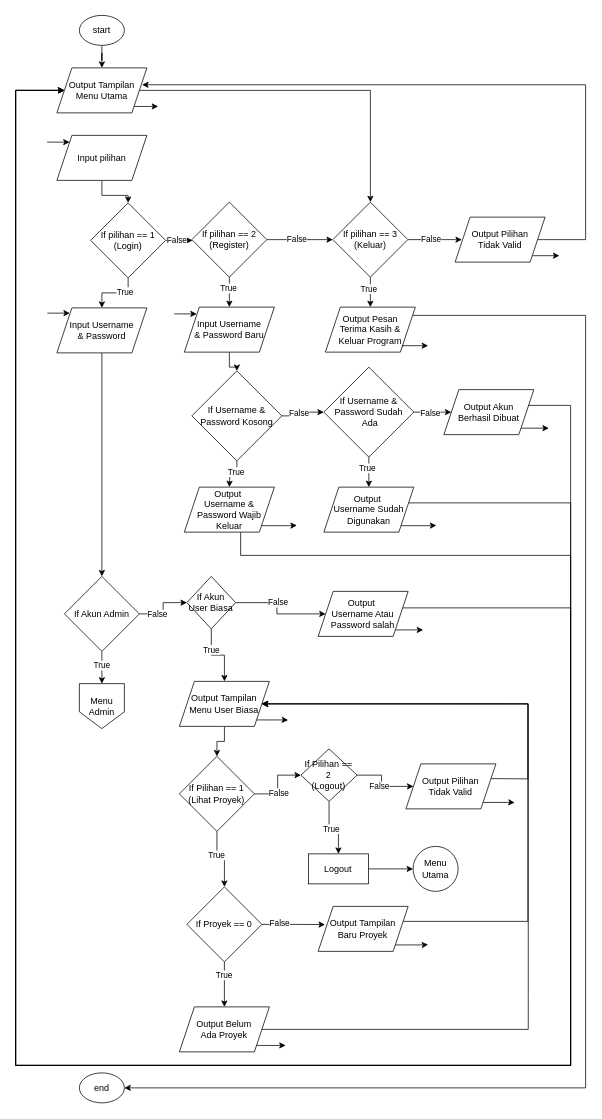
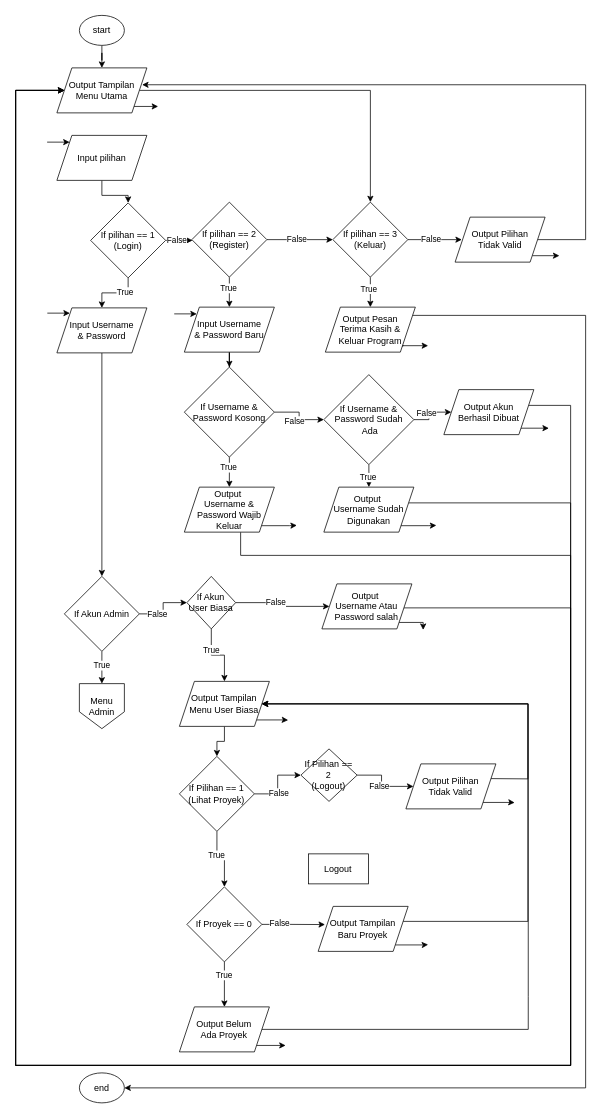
- <mxCell id="40" value="If Username &amp;amp;&lt;div&gt;Password Sudah&lt;/div&gt;&lt;div&gt;&amp;nbsp;Ada&lt;/div&gt;" style="rhombus;whiteSpace=wrap;html=1;" parent="1" vertex="1"><mxGeometry x="430.96" y="489" width="120" height="120" as="geometry" /></mxCell>
+ <mxCell id="40" value="If Username &amp;amp;&lt;div&gt;Password Sudah&lt;/div&gt;&lt;div&gt;&amp;nbsp;Ada&lt;/div&gt;" style="rhombus;whiteSpace=wrap;html=1;" parent="1" vertex="1"><mxGeometry x="430.96" y="499" width="120" height="120" as="geometry" /></mxCell>
- <mxCell id="83" value="If Username &amp;amp;&lt;div&gt;Password Kosong&lt;/div&gt;" style="rhombus;whiteSpace=wrap;html=1;" parent="1" vertex="1"><mxGeometry x="254.96" y="494" width="120" height="120" as="geometry" /></mxCell>
+ <mxCell id="83" value="If Username &amp;amp;&lt;div&gt;Password Kosong&lt;/div&gt;" style="rhombus;whiteSpace=wrap;html=1;" parent="1" vertex="1"><mxGeometry x="244.96" y="489" width="120" height="120" as="geometry" /></mxCell>
- <mxCell id="62" value="Output&amp;nbsp;&lt;div&gt;&lt;span style=&quot;background-color: transparent; color: light-dark(rgb(0, 0, 0), rgb(255, 255, 255));&quot;&gt;Username Atau&lt;/span&gt;&lt;/div&gt;&lt;div&gt;&lt;span style=&quot;background-color: transparent; color: light-dark(rgb(0, 0, 0), rgb(255, 255, 255));&quot;&gt;Password salah&lt;/span&gt;&lt;/div&gt;" style="shape=parallelogram;perimeter=parallelogramPerimeter;whiteSpace=wrap;html=1;fixedSize=1;" parent="1" vertex="1"><mxGeometry x="423.37" y="788" width="120" height="60" as="geometry" /></mxCell>
+ <mxCell id="62" value="Output&amp;nbsp;&lt;div&gt;&lt;span style=&quot;background-color: transparent; color: light-dark(rgb(0, 0, 0), rgb(255, 255, 255));&quot;&gt;Username Atau&lt;/span&gt;&lt;/div&gt;&lt;div&gt;&lt;span style=&quot;background-color: transparent; color: light-dark(rgb(0, 0, 0), rgb(255, 255, 255));&quot;&gt;Password salah&lt;/span&gt;&lt;/div&gt;" style="shape=parallelogram;perimeter=parallelogramPerimeter;whiteSpace=wrap;html=1;fixedSize=1;" parent="1" vertex="1"><mxGeometry x="428.37" y="778" width="120" height="60" as="geometry" /></mxCell>
- <mxCell id="73" value="" style="edgeStyle=orthogonalEdgeStyle;rounded=0;orthogonalLoop=1;jettySize=auto;html=1;" parent="1" source="75" target="88" edge="1"><mxGeometry relative="1" as="geometry" /></mxCell>
- <mxCell id="74" value="True" style="edgeLabel;html=1;align=center;verticalAlign=middle;resizable=0;points=[];" parent="73" vertex="1" connectable="0"><mxGeometry x="-0.07" y="-1" relative="1" as="geometry"><mxPoint as="offset" /></mxGeometry></mxCell>
- <mxCell id="87" value="" style="edgeStyle=orthogonalEdgeStyle;rounded=0;orthogonalLoop=1;jettySize=auto;html=1;" parent="1" source="88" target="101" edge="1"><mxGeometry relative="1" as="geometry" /></mxCell>
- <mxCell id="101" value="Menu Utama" style="ellipse;whiteSpace=wrap;html=1;aspect=fixed;" parent="1" vertex="1"><mxGeometry x="549.96" y="1128" width="60" height="60" as="geometry" /></mxCell>
